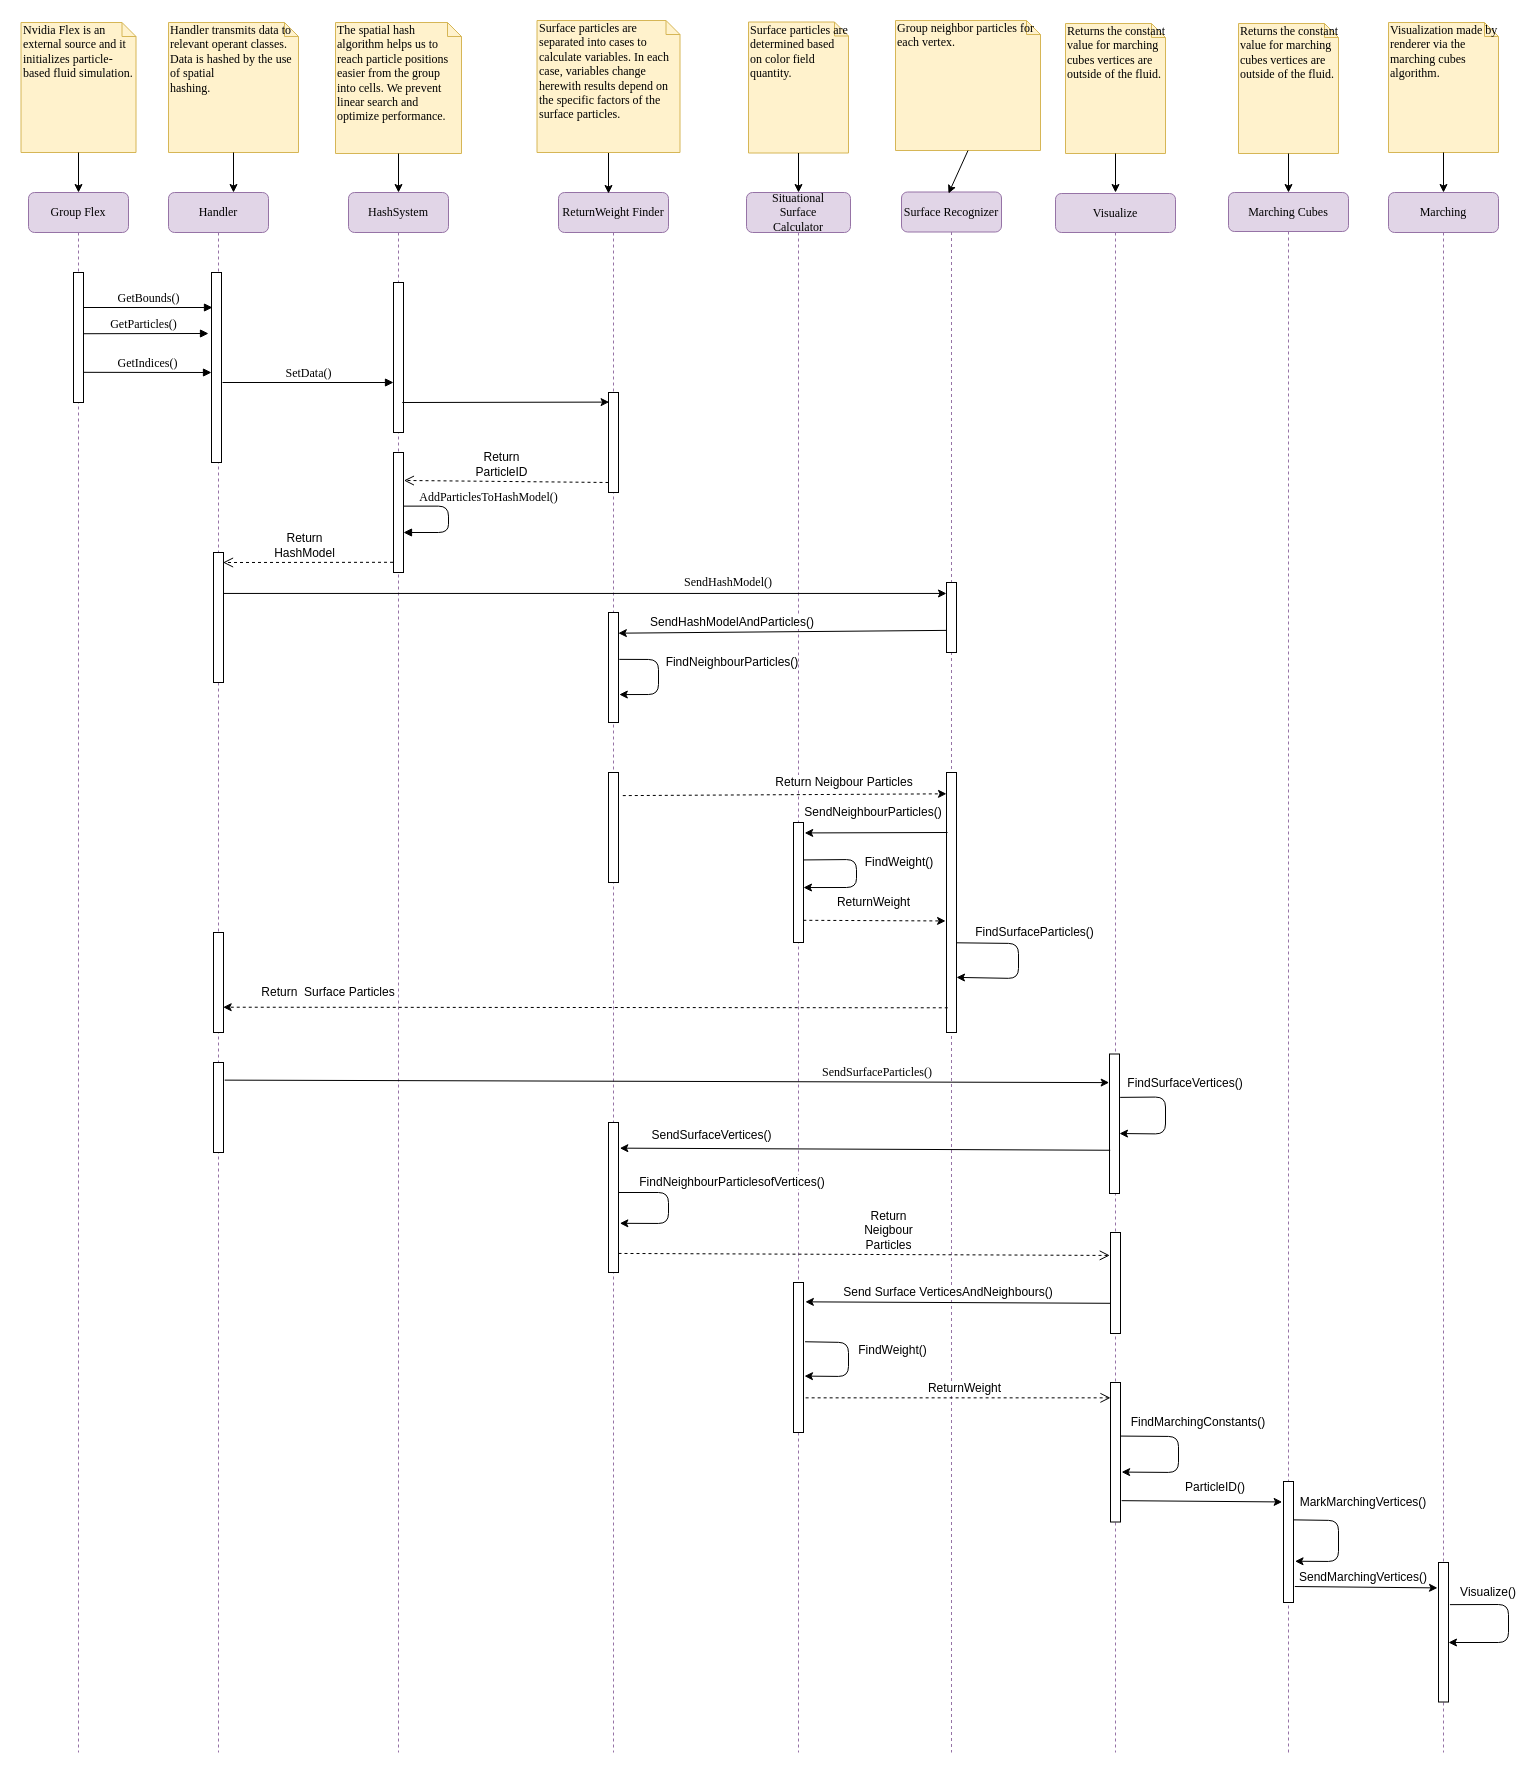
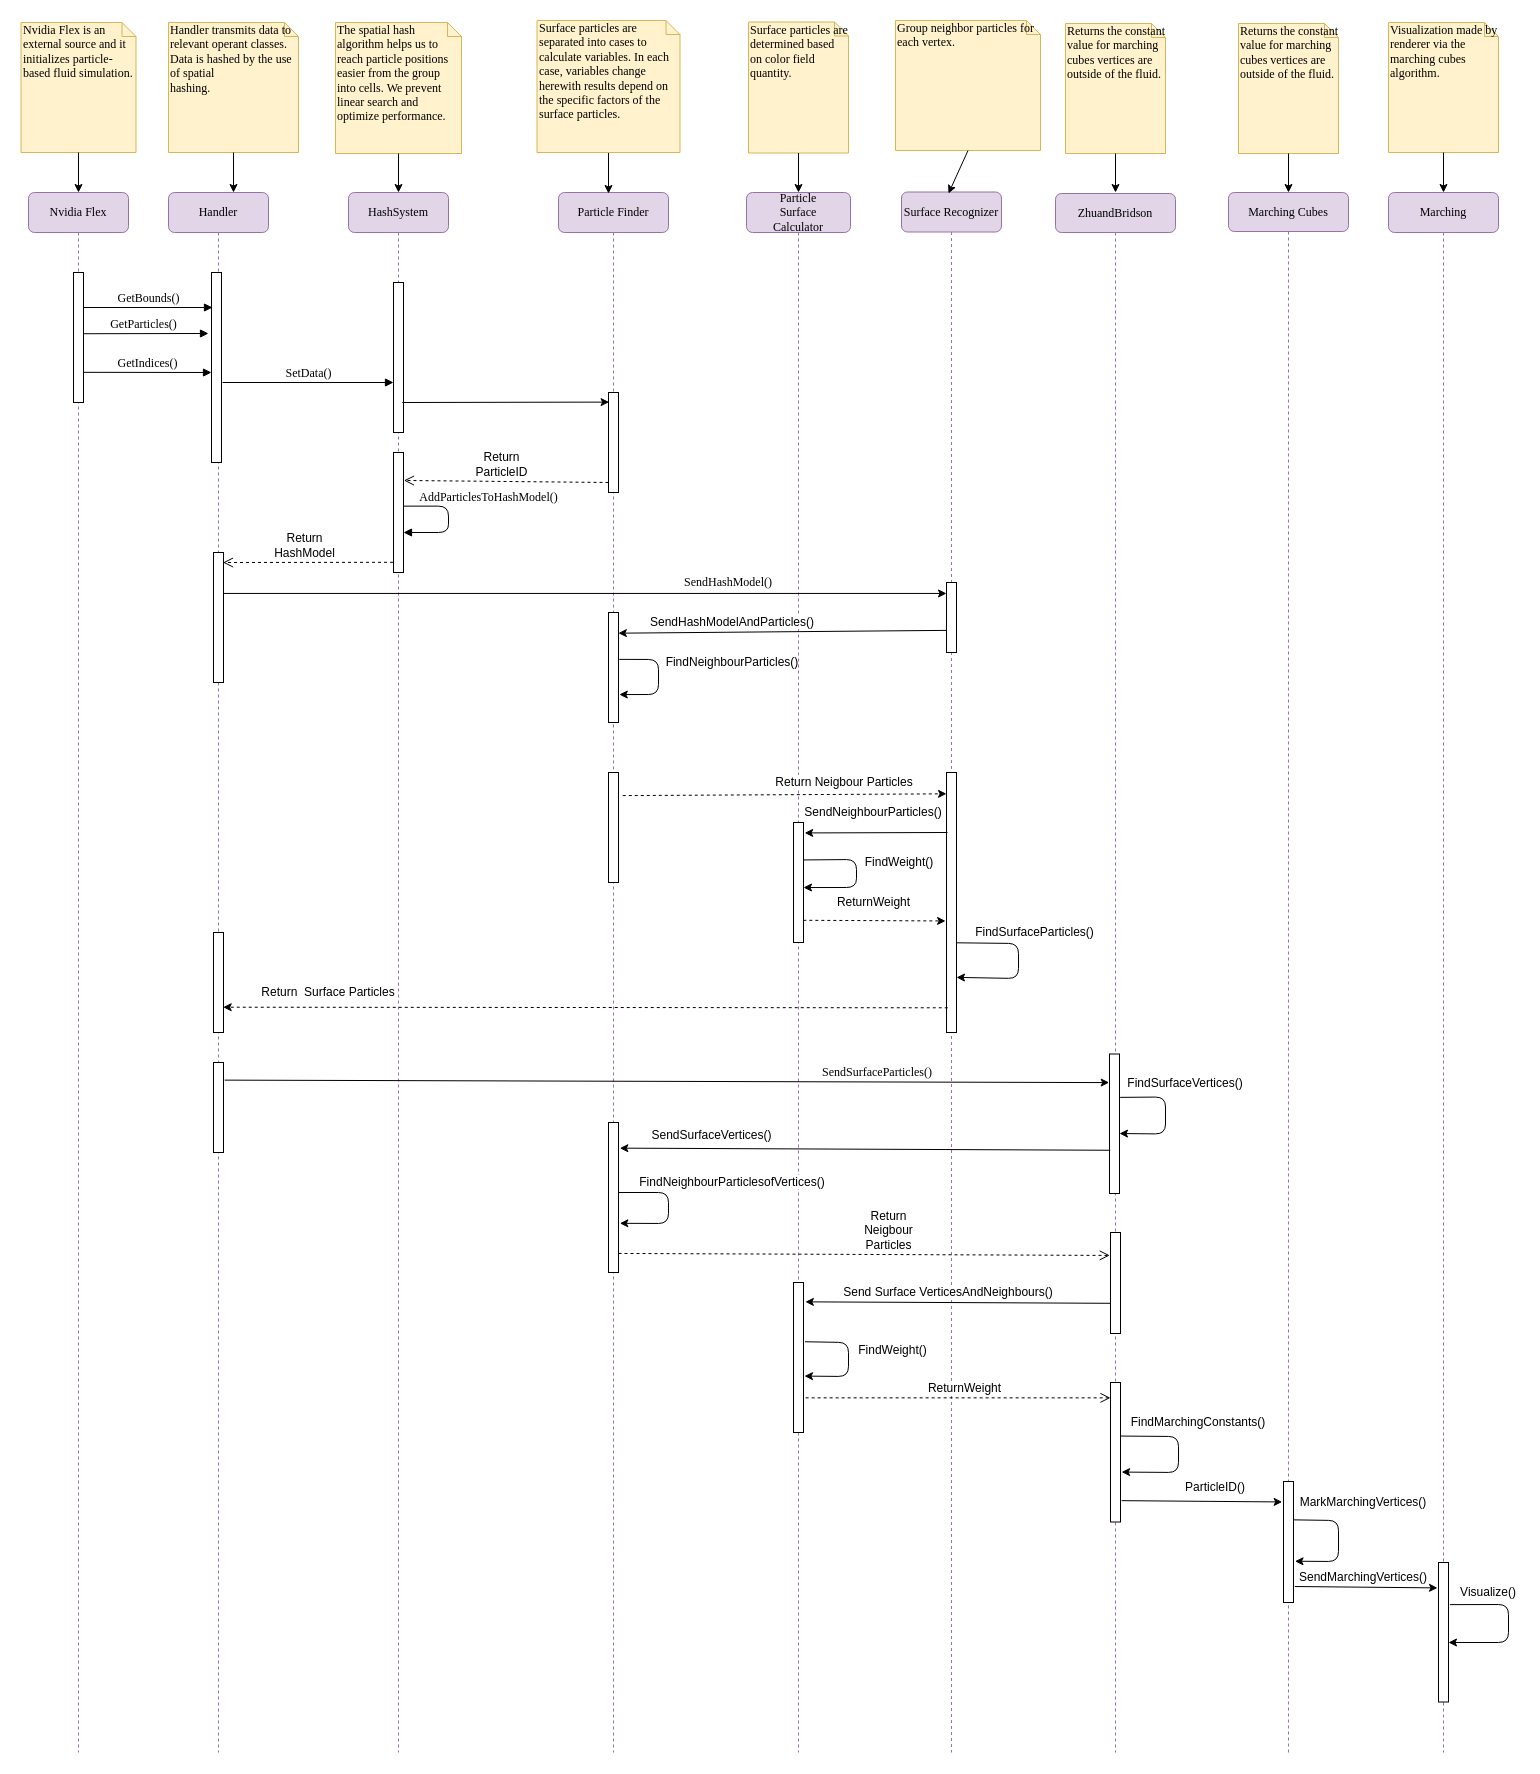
- <mxCell id="24" value="Group Flex" style="shape=umlLifeline;perimeter=lifelinePerimeter;whiteSpace=wrap;html=1;container=1;collapsible=0;recursiveResize=0;outlineConnect=0;rounded=1;shadow=0;comic=0;labelBackgroundColor=none;strokeColor=#9673a6;strokeWidth=1;fillColor=#e1d5e7;fontFamily=Verdana;fontSize=12;align=center;" parent="1" vertex="1"><mxGeometry x="28" y="192" width="100" height="1560" as="geometry" /></mxCell>
+ <mxCell id="24" value="Nvidia Flex" style="shape=umlLifeline;perimeter=lifelinePerimeter;whiteSpace=wrap;html=1;container=1;collapsible=0;recursiveResize=0;outlineConnect=0;rounded=1;shadow=0;comic=0;labelBackgroundColor=none;strokeColor=#9673a6;strokeWidth=1;fillColor=#e1d5e7;fontFamily=Verdana;fontSize=12;align=center;" parent="1" vertex="1"><mxGeometry x="28" y="192" width="100" height="1560" as="geometry" /></mxCell>
- <mxCell id="44" value="ReturnWeight Finder" style="shape=umlLifeline;perimeter=lifelinePerimeter;whiteSpace=wrap;html=1;container=1;collapsible=0;recursiveResize=0;outlineConnect=0;rounded=1;shadow=0;comic=0;labelBackgroundColor=none;strokeColor=#9673a6;strokeWidth=1;fillColor=#e1d5e7;fontFamily=Verdana;fontSize=12;align=center;size=40;" parent="1" vertex="1"><mxGeometry x="558" y="192" width="110" height="1560" as="geometry" /></mxCell>
+ <mxCell id="44" value="Particle Finder" style="shape=umlLifeline;perimeter=lifelinePerimeter;whiteSpace=wrap;html=1;container=1;collapsible=0;recursiveResize=0;outlineConnect=0;rounded=1;shadow=0;comic=0;labelBackgroundColor=none;strokeColor=#9673a6;strokeWidth=1;fillColor=#e1d5e7;fontFamily=Verdana;fontSize=12;align=center;size=40;" parent="1" vertex="1"><mxGeometry x="558" y="192" width="110" height="1560" as="geometry" /></mxCell>
- <mxCell id="7" value="Situational&lt;br&gt;Surface&lt;br&gt;Calculator" style="shape=umlLifeline;perimeter=lifelinePerimeter;whiteSpace=wrap;html=1;container=1;collapsible=0;recursiveResize=0;outlineConnect=0;rounded=1;shadow=0;comic=0;labelBackgroundColor=none;strokeColor=#9673a6;strokeWidth=1;fillColor=#e1d5e7;fontFamily=Verdana;fontSize=12;align=center;size=40;" parent="1" vertex="1"><mxGeometry x="746" y="192" width="104" height="1560" as="geometry" /></mxCell>
+ <mxCell id="7" value="Particle&lt;br&gt;Surface&lt;br&gt;Calculator" style="shape=umlLifeline;perimeter=lifelinePerimeter;whiteSpace=wrap;html=1;container=1;collapsible=0;recursiveResize=0;outlineConnect=0;rounded=1;shadow=0;comic=0;labelBackgroundColor=none;strokeColor=#9673a6;strokeWidth=1;fillColor=#e1d5e7;fontFamily=Verdana;fontSize=12;align=center;size=40;" parent="1" vertex="1"><mxGeometry x="746" y="192" width="104" height="1560" as="geometry" /></mxCell>
- <mxCell id="51" value="Visualize" style="shape=umlLifeline;perimeter=lifelinePerimeter;whiteSpace=wrap;html=1;container=1;collapsible=0;recursiveResize=0;outlineConnect=0;rounded=1;shadow=0;comic=0;labelBackgroundColor=none;strokeColor=#9673a6;strokeWidth=1;fillColor=#e1d5e7;fontFamily=Verdana;fontSize=12;align=center;size=39;" parent="1" vertex="1"><mxGeometry x="1055" y="193" width="120" height="1559" as="geometry" /></mxCell>
+ <mxCell id="51" value="ZhuandBridson" style="shape=umlLifeline;perimeter=lifelinePerimeter;whiteSpace=wrap;html=1;container=1;collapsible=0;recursiveResize=0;outlineConnect=0;rounded=1;shadow=0;comic=0;labelBackgroundColor=none;strokeColor=#9673a6;strokeWidth=1;fillColor=#e1d5e7;fontFamily=Verdana;fontSize=12;align=center;size=39;" parent="1" vertex="1"><mxGeometry x="1055" y="193" width="120" height="1559" as="geometry" /></mxCell>
